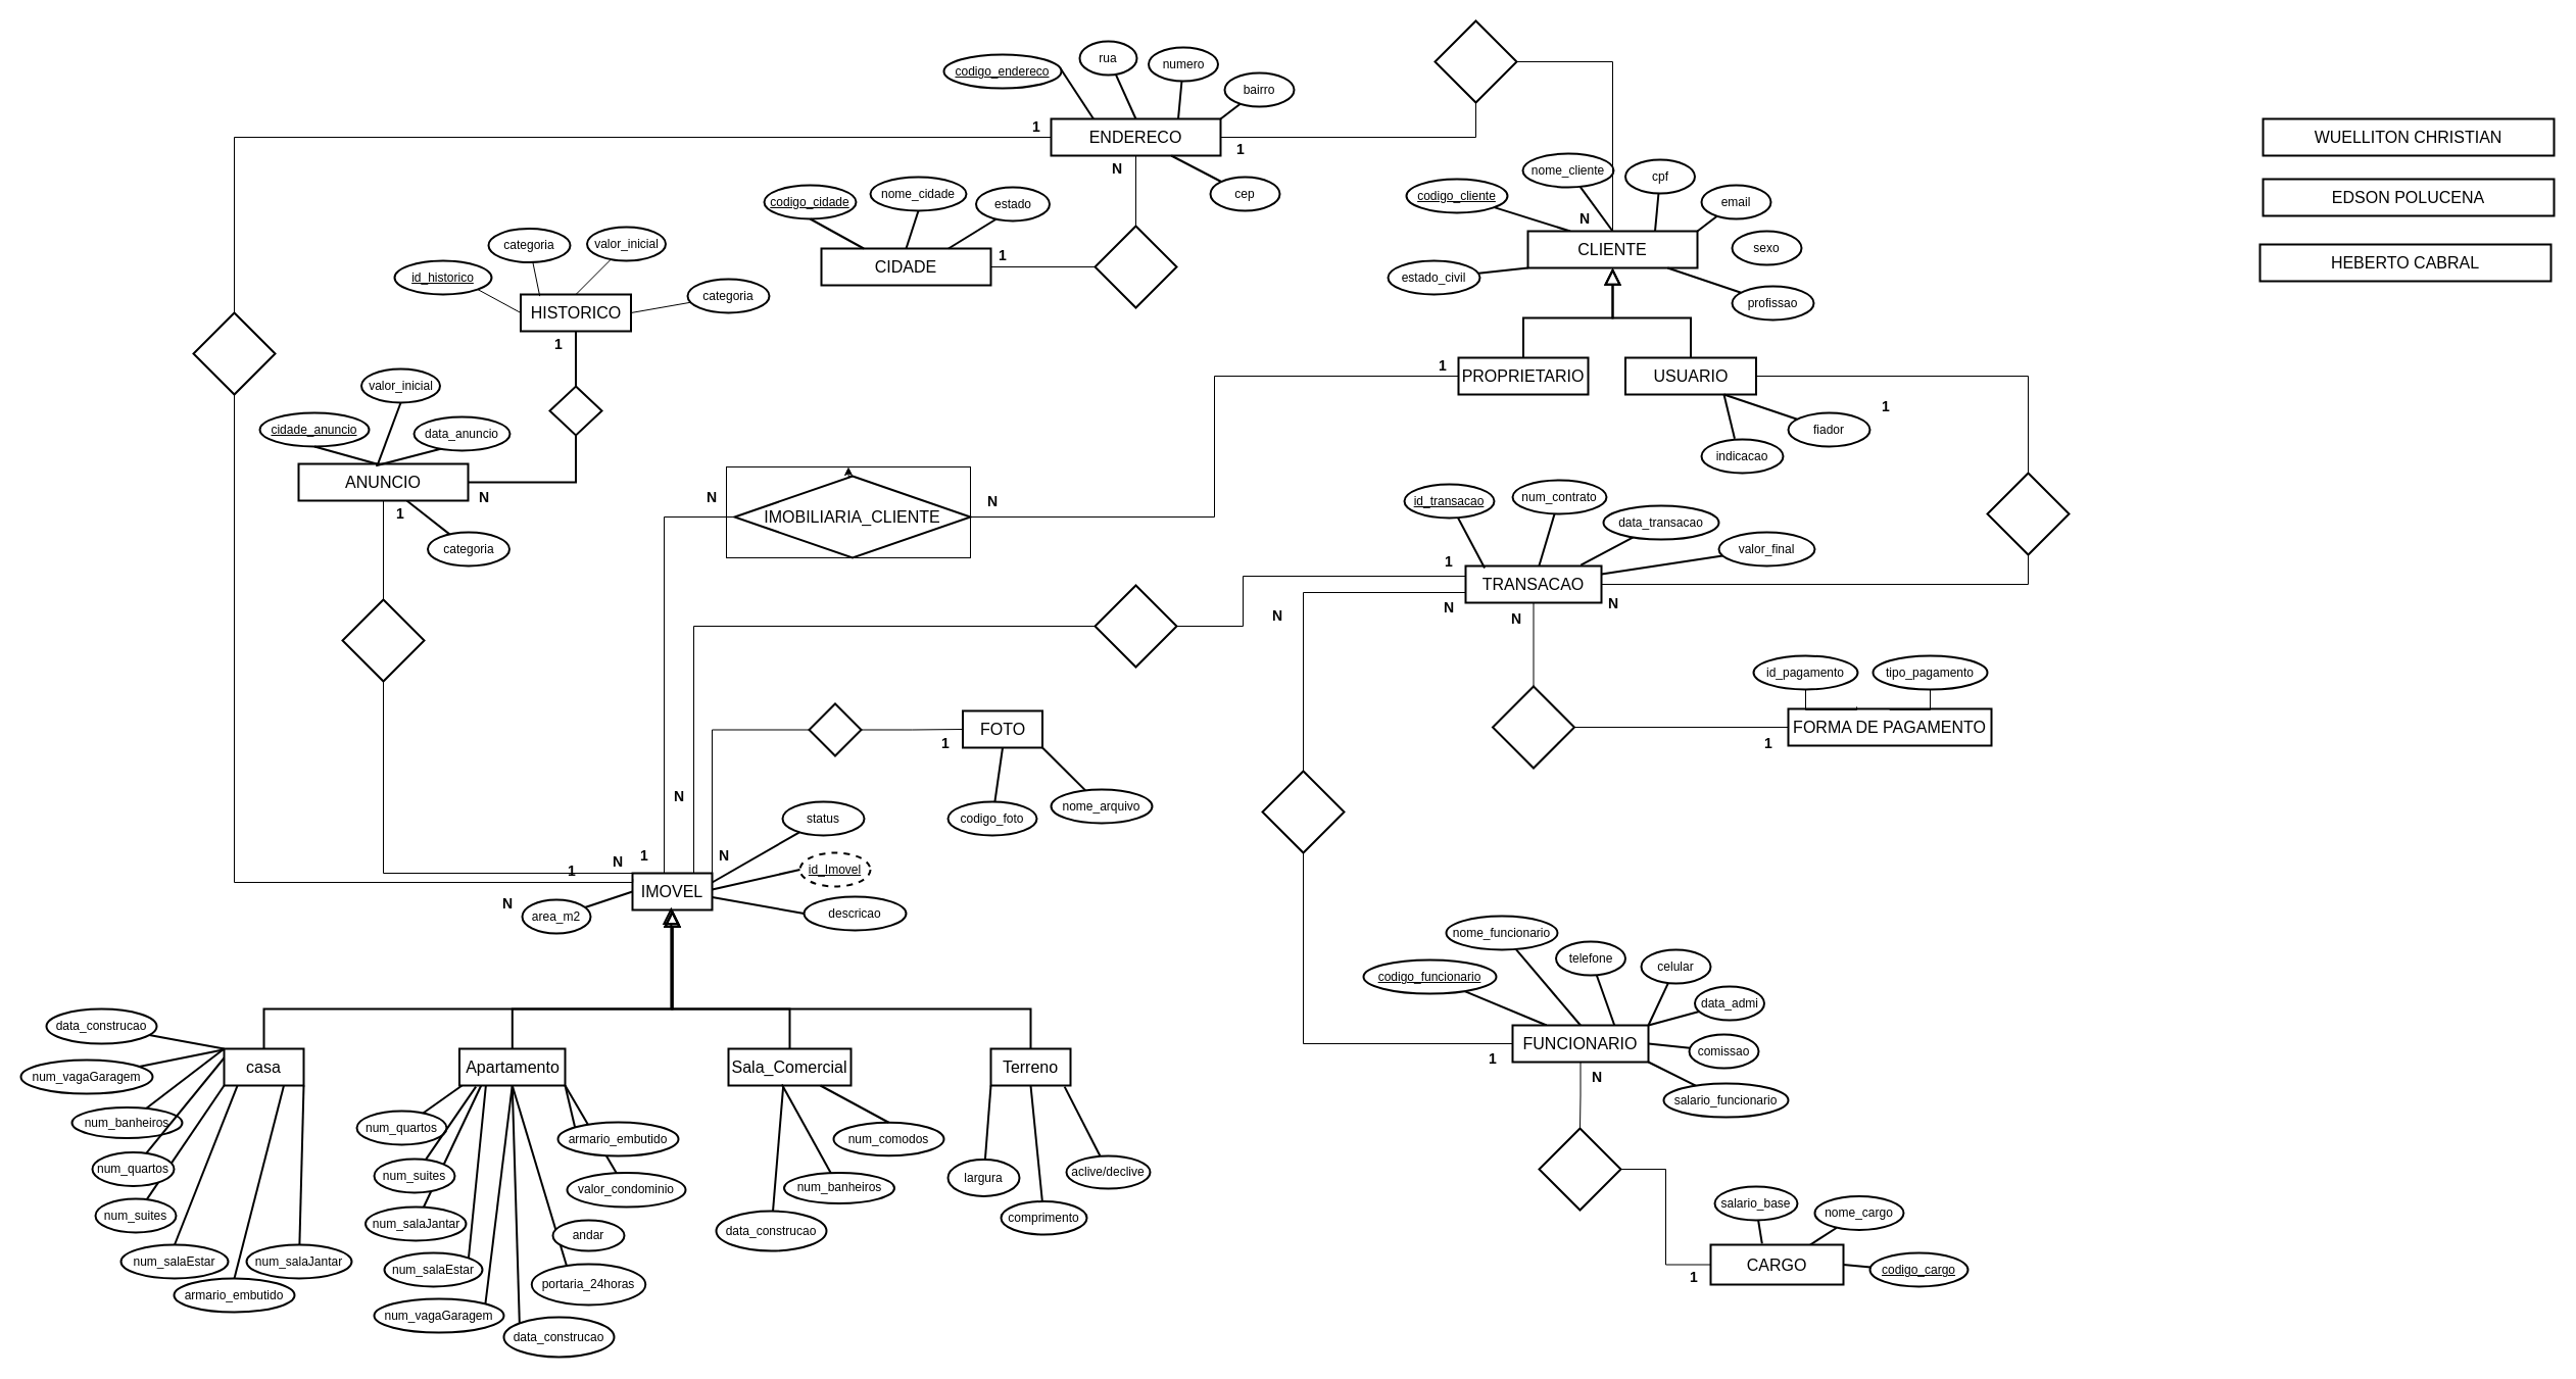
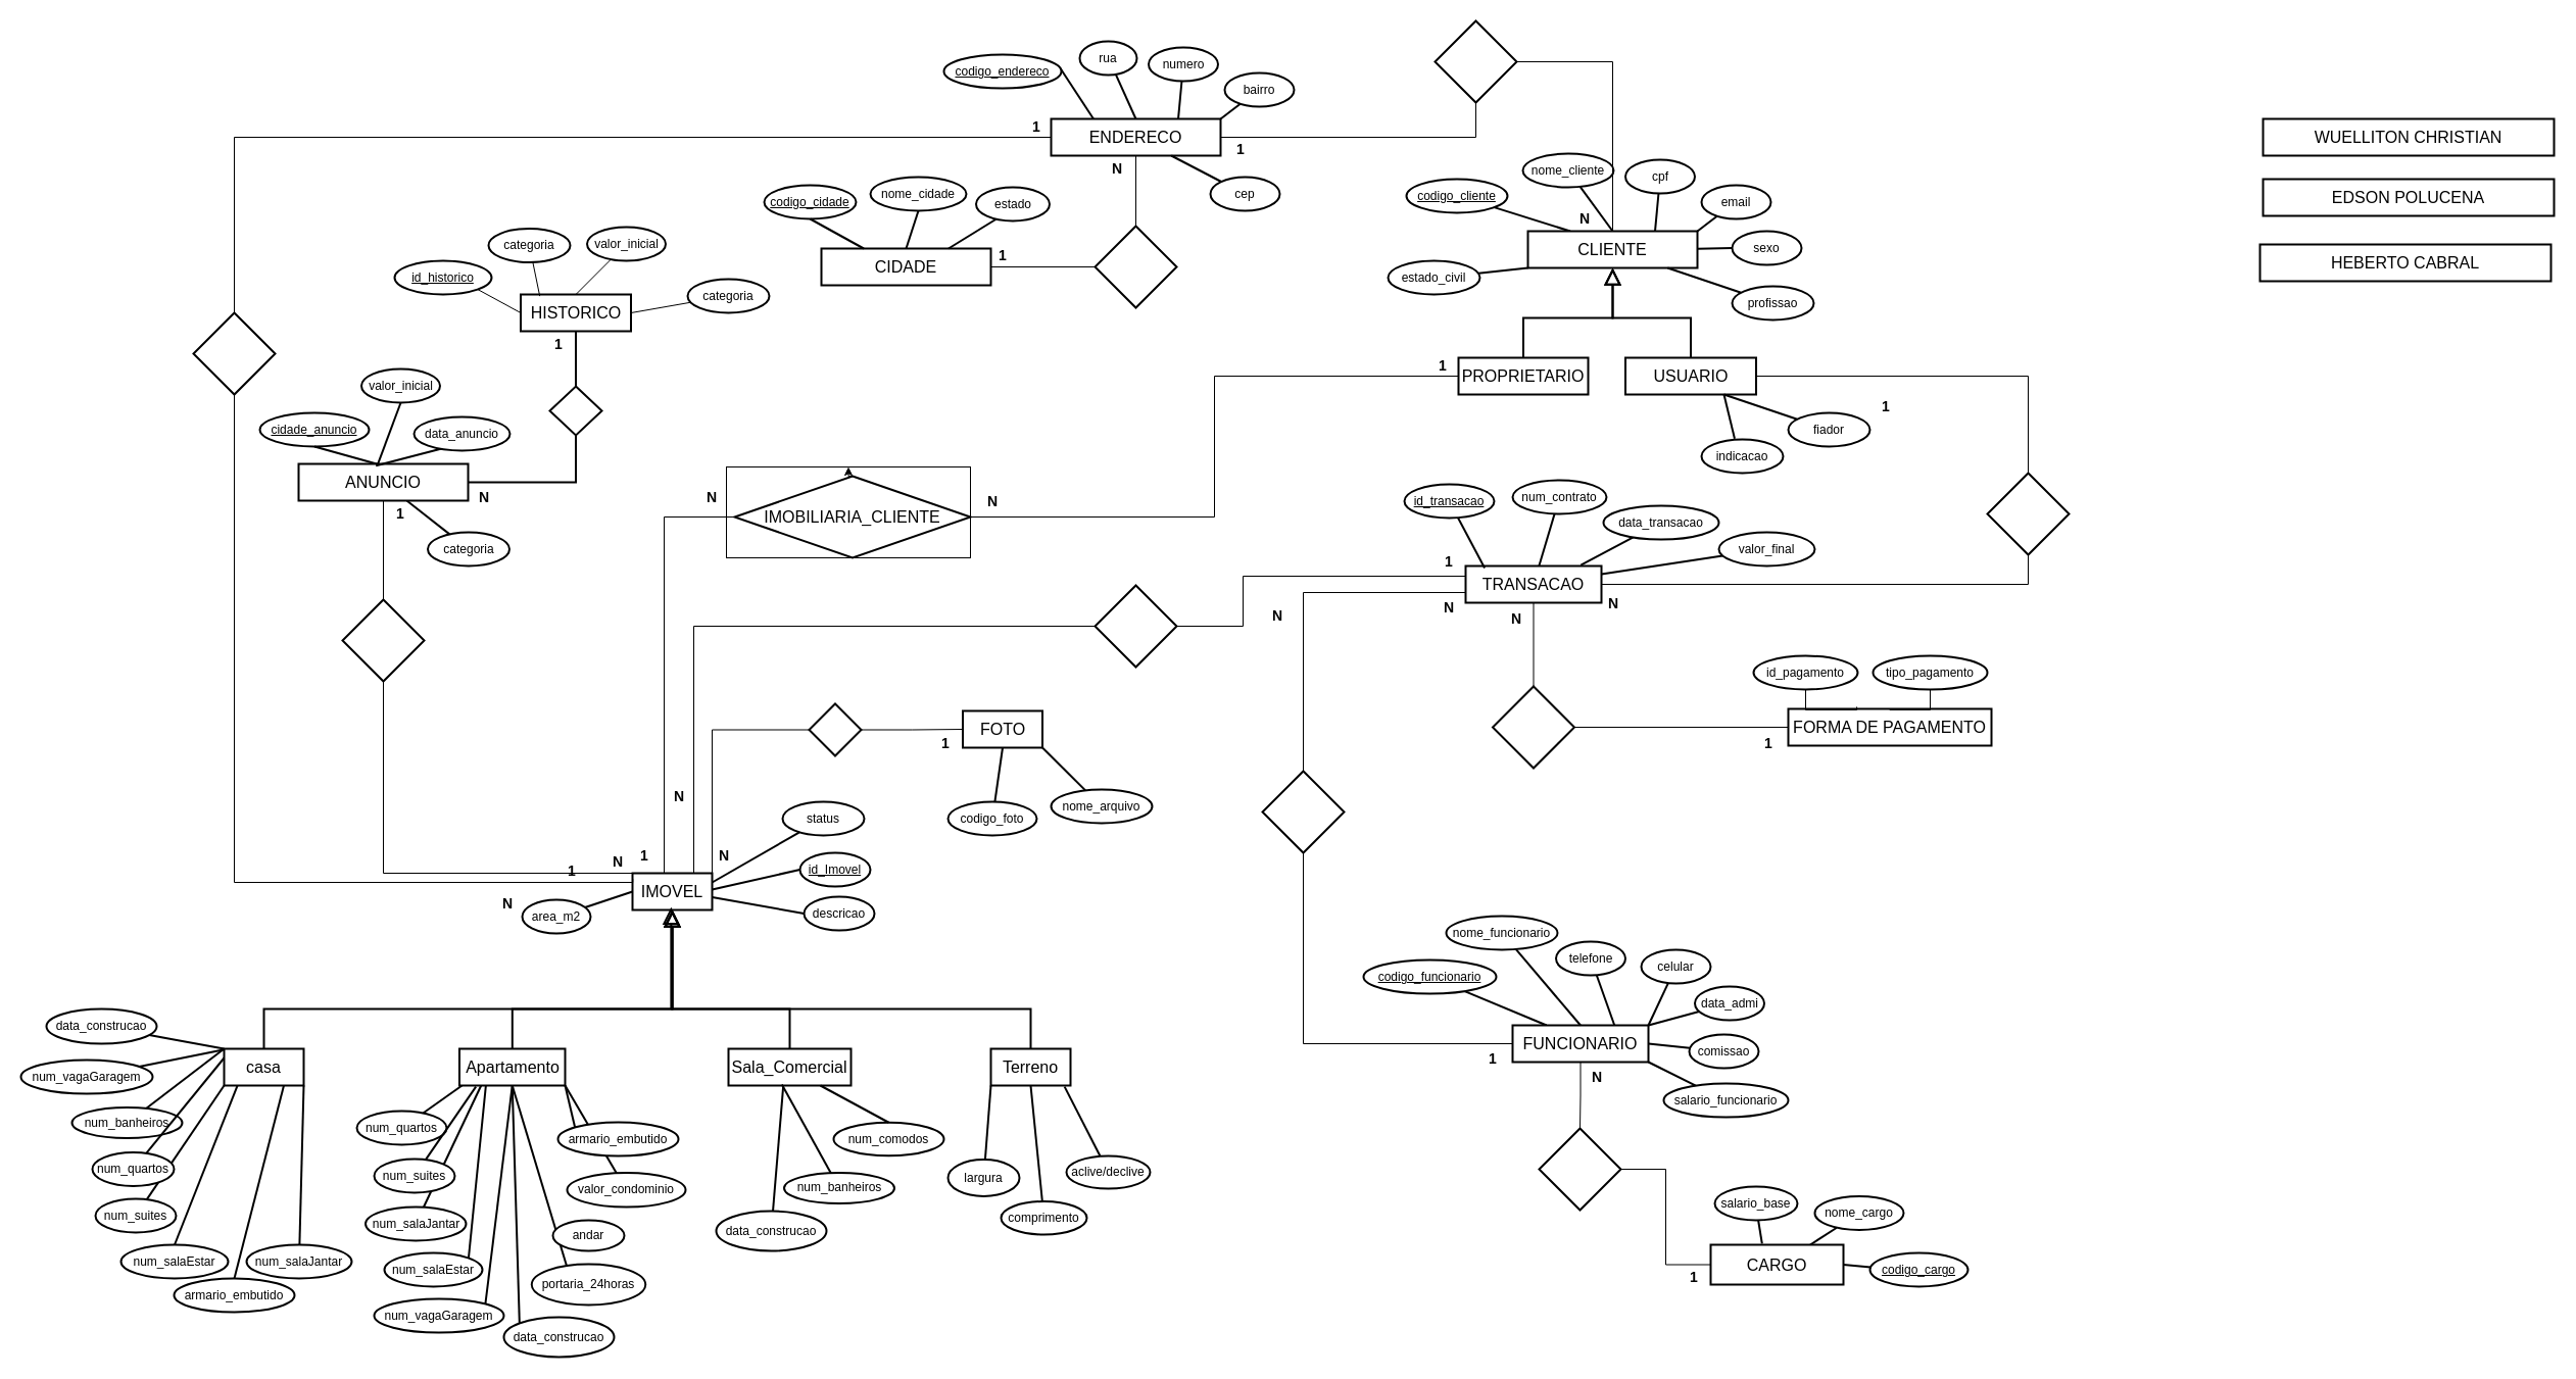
+ <mxCell id="39" style="rounded=0;orthogonalLoop=1;jettySize=auto;html=1;strokeWidth=2;endArrow=none;endFill=0;" edge="1" parent="1" source="40" target="32"><mxGeometry relative="1" as="geometry"><mxPoint x="1692" y="271" as="targetPoint" /></mxGeometry></mxCell>
- <mxCell id="87" value="id_Imovel" style="ellipse;whiteSpace=wrap;html=1;align=center;strokeWidth=2;fontSize=12;fontStyle=4;dashed=1;" vertex="1" parent="1"><mxGeometry x="783" y="835" width="69" height="33" as="geometry" /></mxCell>
+ <mxCell id="87" value="id_Imovel" style="ellipse;whiteSpace=wrap;html=1;align=center;strokeWidth=2;fontSize=12;fontStyle=4" vertex="1" parent="1"><mxGeometry x="783" y="835" width="69" height="33" as="geometry" /></mxCell>
- <mxCell id="41" value="descricao" style="ellipse;whiteSpace=wrap;html=1;align=center;strokeWidth=2;fontSize=12;fontStyle=0" vertex="1" parent="1"><mxGeometry x="787" y="878" width="100" height="33" as="geometry" /></mxCell>
+ <mxCell id="41" value="descricao" style="ellipse;whiteSpace=wrap;html=1;align=center;strokeWidth=2;fontSize=12;fontStyle=0" vertex="1" parent="1"><mxGeometry x="787" y="878" width="69" height="33" as="geometry" /></mxCell>
